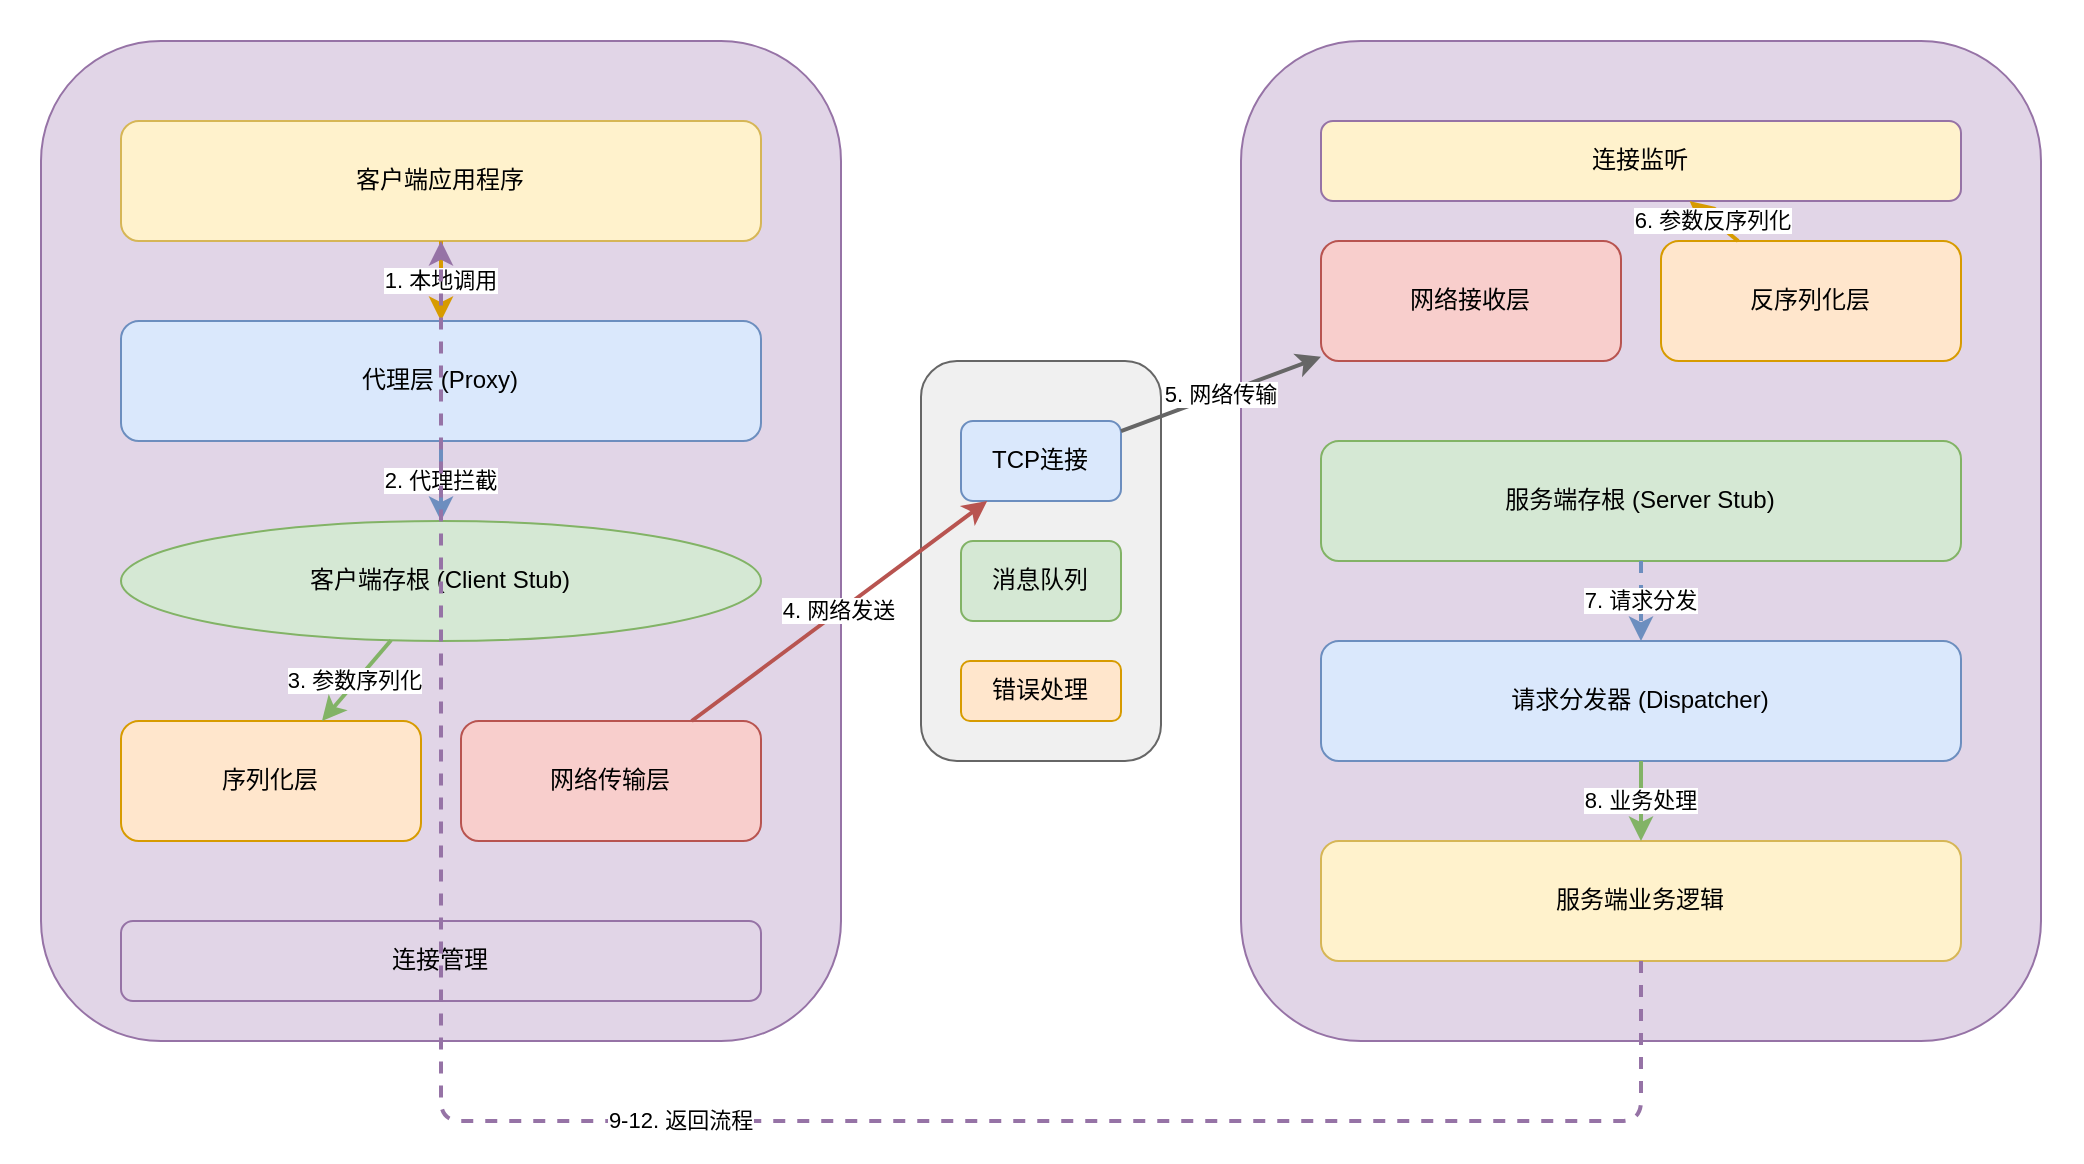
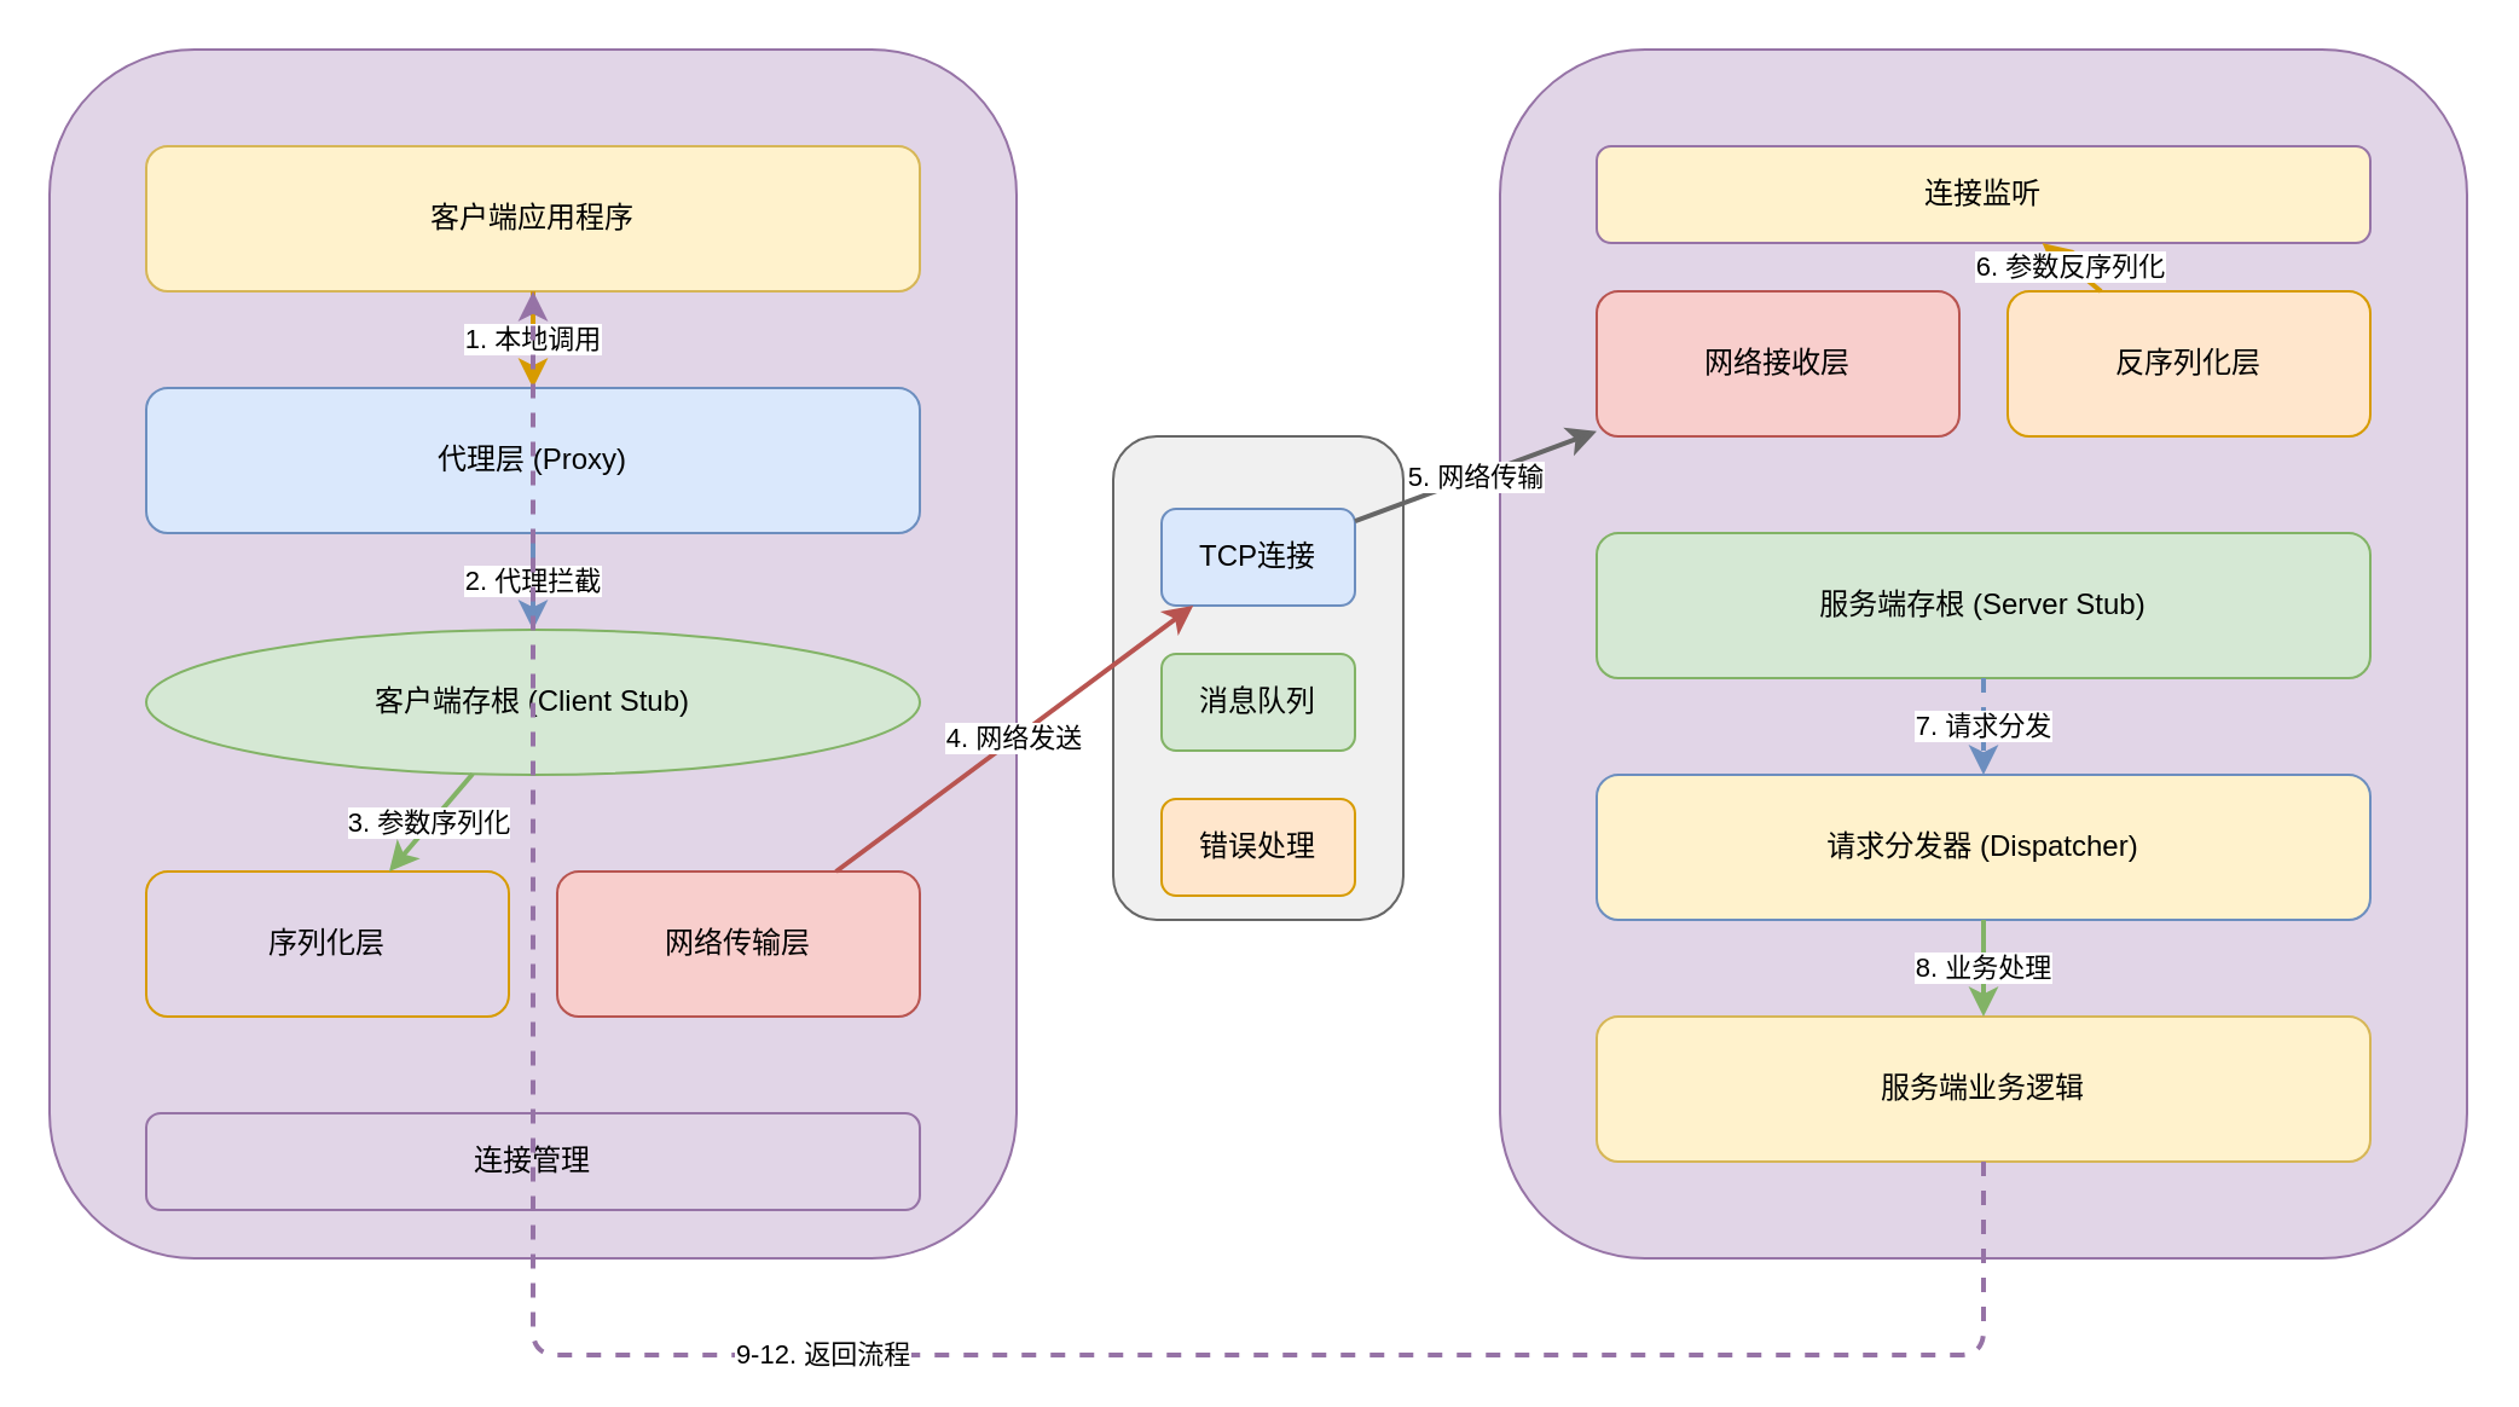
- <mxCell id="12" value="错误处理" style="rounded=1;whiteSpace=wrap;html=1;fillColor=#ffe6cc;strokeColor=#d79b00;" vertex="1" parent="1"><mxGeometry x="480" y="330" width="80" height="30" as="geometry" /></mxCell>
+ <mxCell id="12" value="错误处理" style="rounded=1;whiteSpace=wrap;html=1;fillColor=#ffe6cc;strokeColor=#d79b00;" vertex="1" parent="1"><mxGeometry x="480" y="330" width="80" height="40" as="geometry" /></mxCell>
- <mxCell id="18" value="请求分发器 (Dispatcher)" style="rounded=1;whiteSpace=wrap;html=1;fillColor=#dae8fc;strokeColor=#6c8ebf;" vertex="1" parent="1"><mxGeometry x="660" y="320" width="320" height="60" as="geometry" /></mxCell>
+ <mxCell id="18" value="请求分发器 (Dispatcher)" style="rounded=1;whiteSpace=wrap;html=1;fillColor=#fff2cc;strokeColor=#6c8ebf;" vertex="1" parent="1"><mxGeometry x="660" y="320" width="320" height="60" as="geometry" /></mxCell>
- <mxCell id="6" value="序列化层" style="rounded=1;whiteSpace=wrap;html=1;fillColor=#ffe6cc;strokeColor=#d79b00;" vertex="1" parent="1"><mxGeometry x="60" y="360" width="150" height="60" as="geometry" /></mxCell>
+ <mxCell id="6" value="序列化层" style="rounded=1;whiteSpace=wrap;html=1;fillColor=#e1d5e7;strokeColor=#d79b00;" vertex="1" parent="1"><mxGeometry x="60" y="360" width="150" height="60" as="geometry" /></mxCell>
